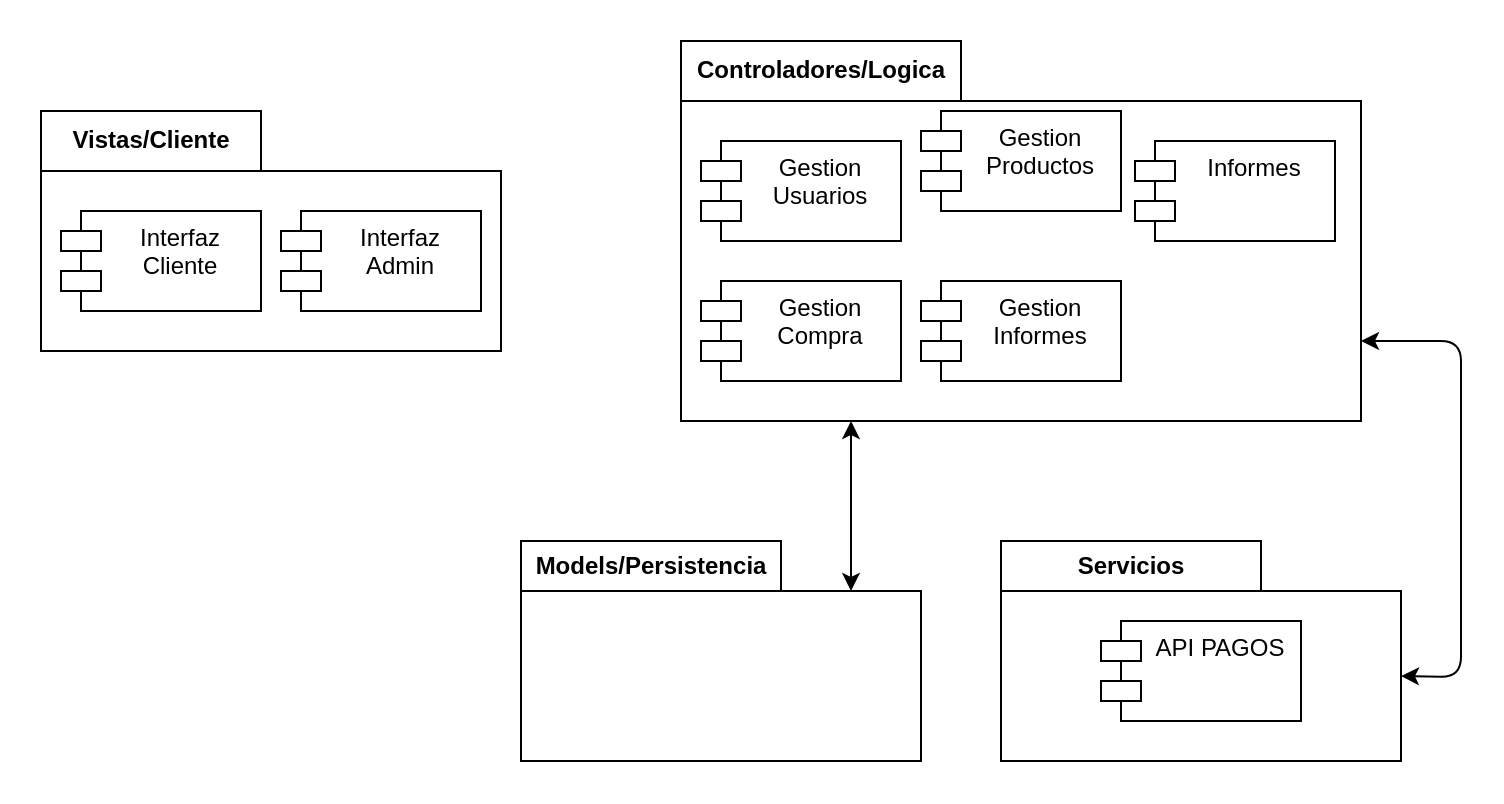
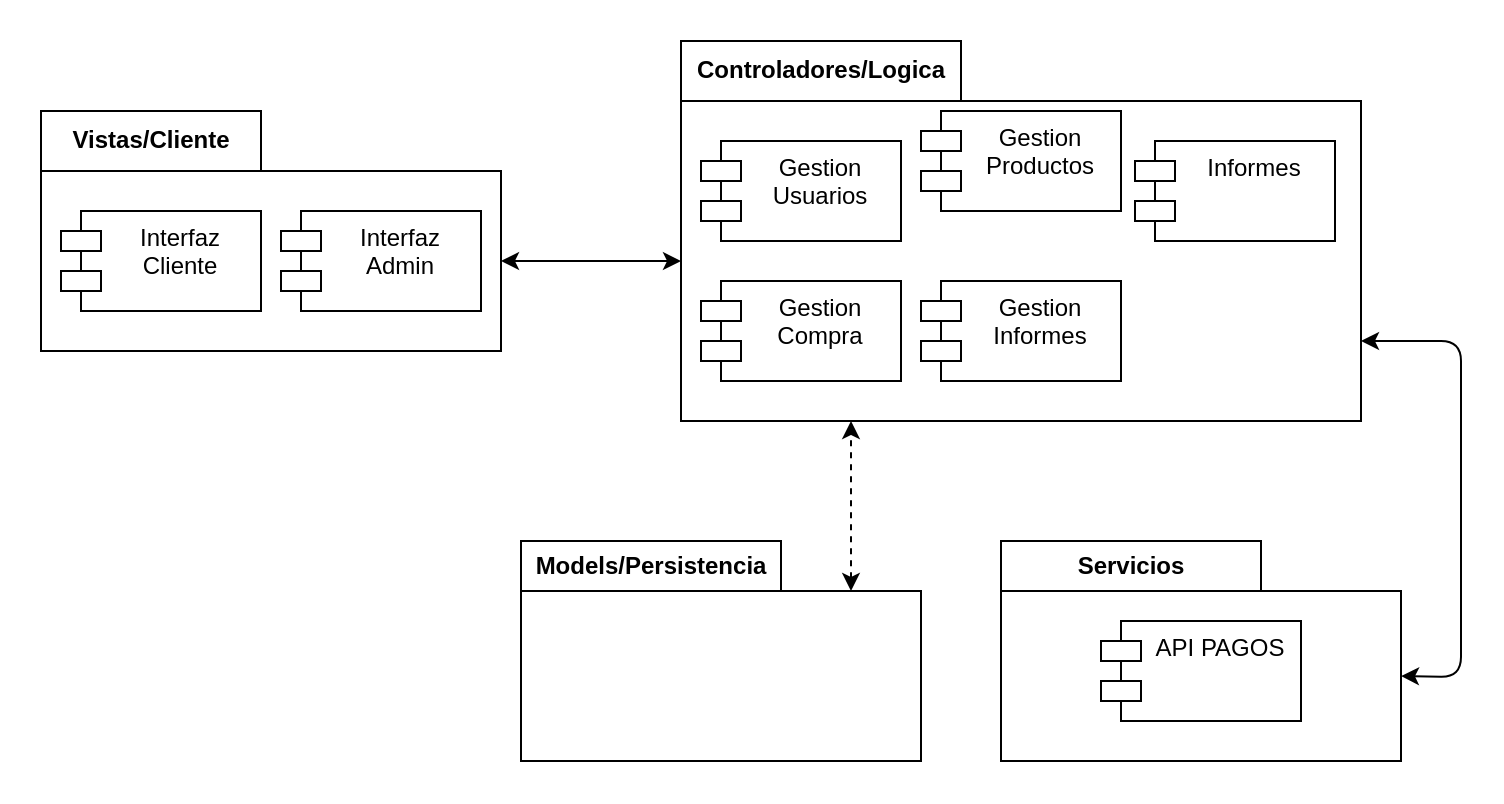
+ <mxCell id="12" value="" style="endArrow=classic;html=1;exitX=0;exitY=0;exitDx=0;exitDy=110;exitPerimeter=0;entryX=0;entryY=0;entryDx=230;entryDy=75;entryPerimeter=0;startArrow=classic;startFill=1;" parent="1" source="5" target="2" edge="1"><mxGeometry width="50" height="50" relative="1" as="geometry"><mxPoint x="220" y="330" as="sourcePoint" /><mxPoint x="270" y="280" as="targetPoint" /></mxGeometry></mxCell>
- <mxCell id="13" value="" style="endArrow=classic;html=1;exitX=0;exitY=0;exitDx=165;exitDy=25;exitPerimeter=0;entryX=0.25;entryY=1;entryDx=0;entryDy=0;entryPerimeter=0;startArrow=classic;startFill=1;" parent="1" source="11" target="5" edge="1"><mxGeometry width="50" height="50" relative="1" as="geometry"><mxPoint x="220" y="330" as="sourcePoint" /><mxPoint x="270" y="280" as="targetPoint" /></mxGeometry></mxCell>
+ <mxCell id="13" value="" style="endArrow=classic;html=1;exitX=0;exitY=0;exitDx=165;exitDy=25;exitPerimeter=0;entryX=0.25;entryY=1;entryDx=0;entryDy=0;entryPerimeter=0;startArrow=classic;startFill=1;dashed=1;" parent="1" source="11" target="5" edge="1"><mxGeometry width="50" height="50" relative="1" as="geometry"><mxPoint x="220" y="330" as="sourcePoint" /><mxPoint x="270" y="280" as="targetPoint" /></mxGeometry></mxCell>
